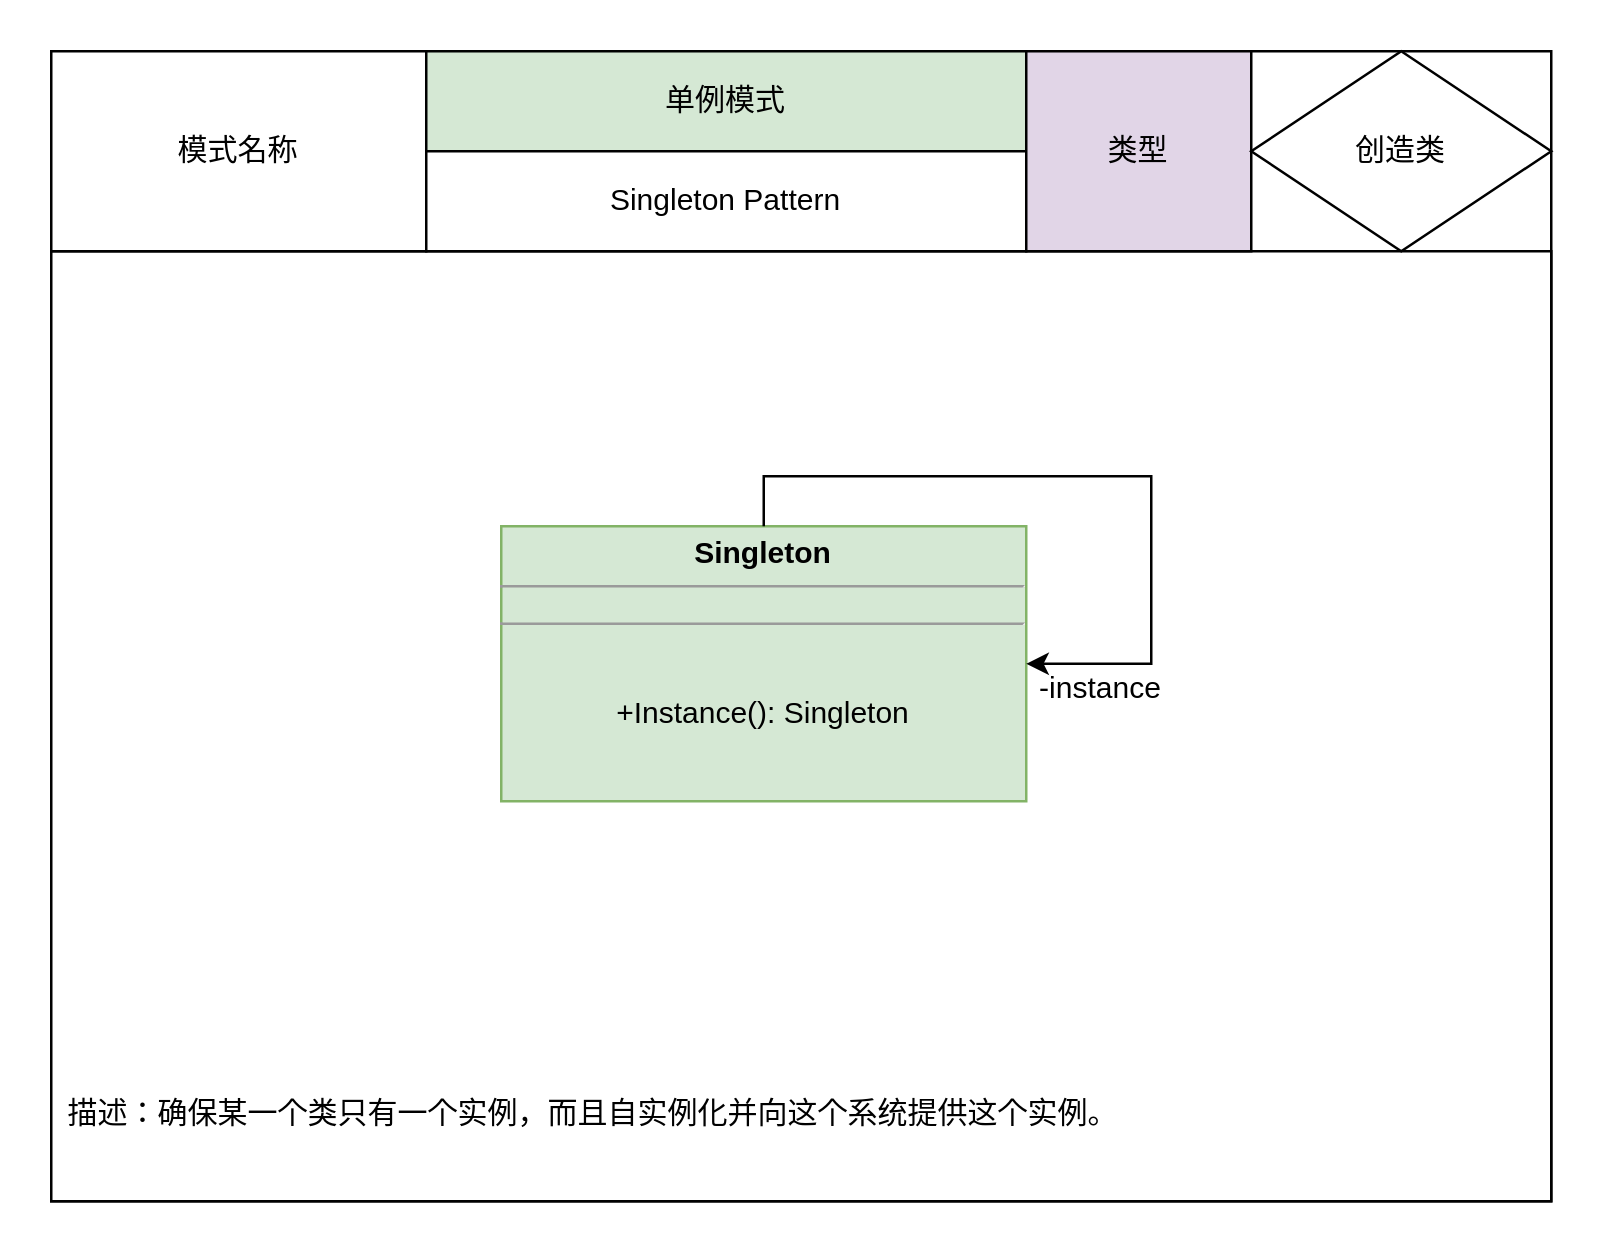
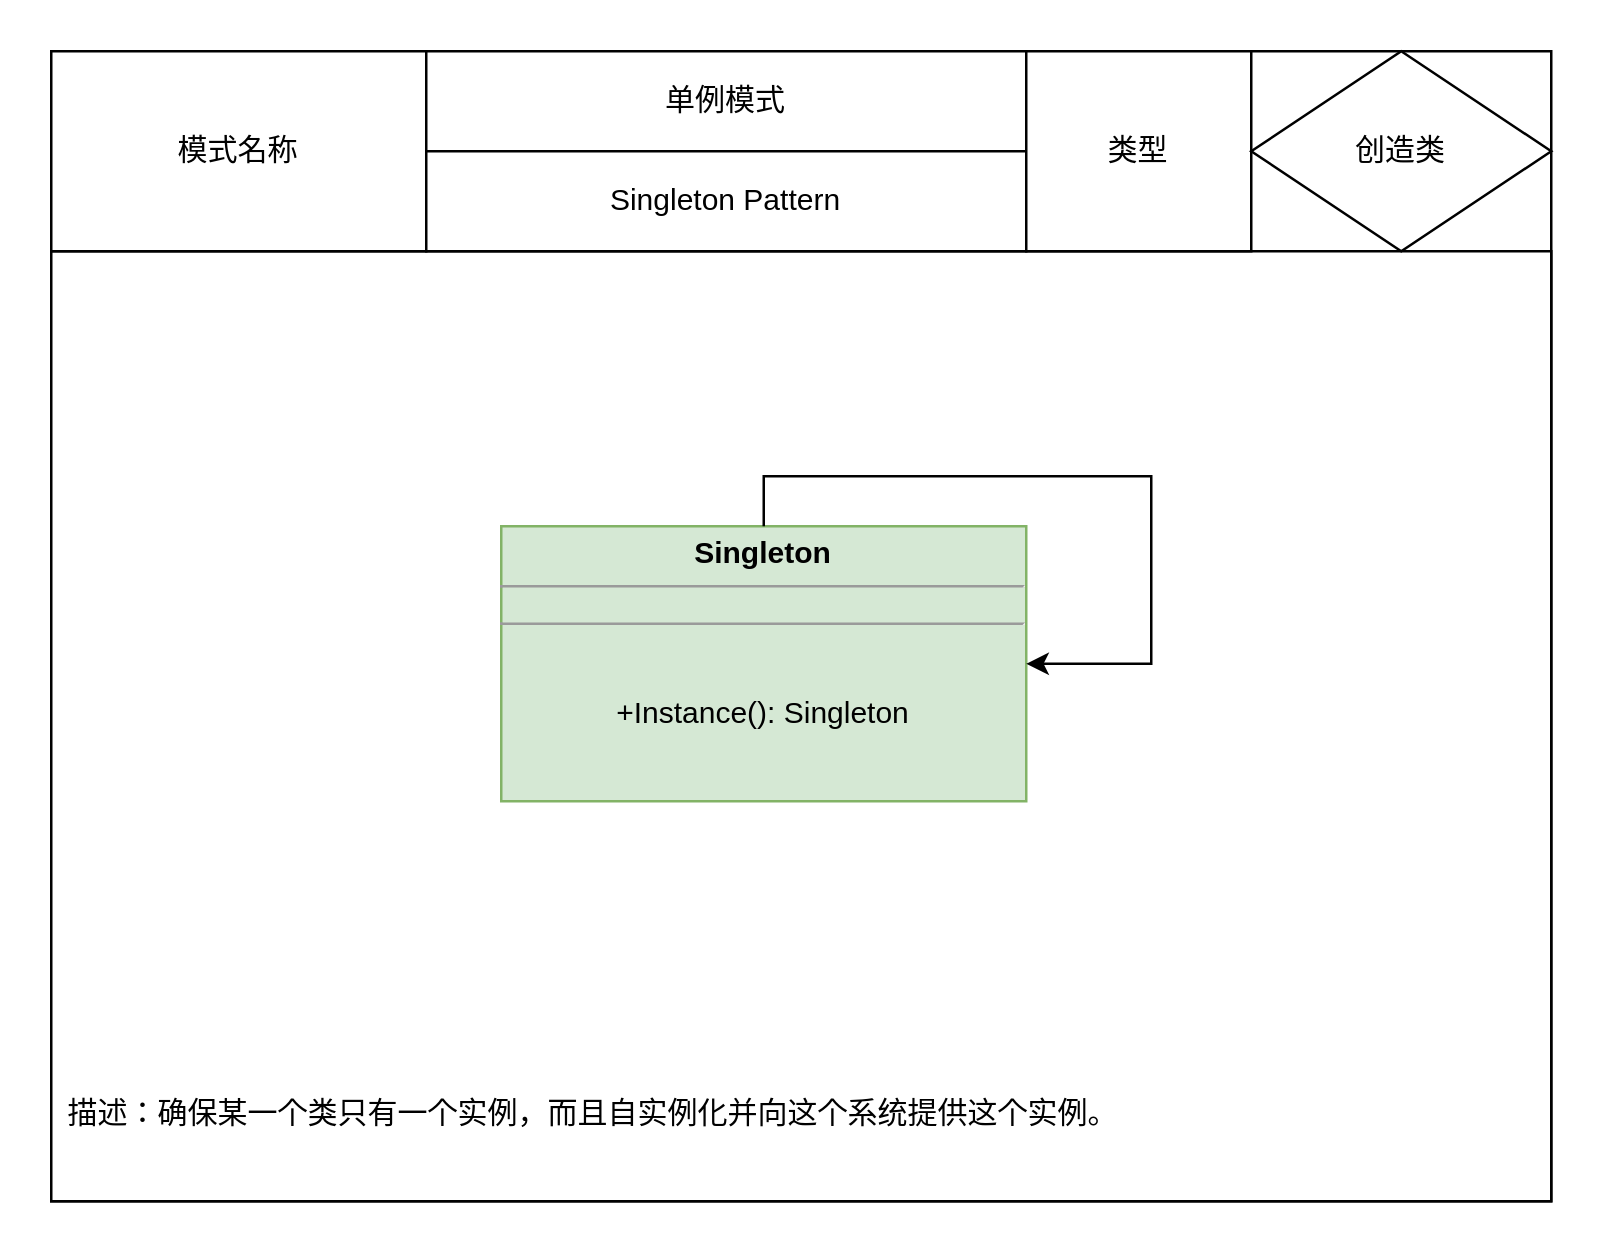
- <mxCell id="6" value="单例模式" style="rounded=0;whiteSpace=wrap;html=1;fillColor=#d5e8d4;" vertex="1" parent="2"><mxGeometry x="150" width="240" height="40" as="geometry" /></mxCell>
+ <mxCell id="6" value="单例模式" style="rounded=0;whiteSpace=wrap;html=1;" vertex="1" parent="2"><mxGeometry x="150" width="240" height="40" as="geometry" /></mxCell>
- <mxCell id="8" value="类型" style="rounded=0;whiteSpace=wrap;html=1;fillColor=#e1d5e7;" vertex="1" parent="2"><mxGeometry x="390" width="90" height="80" as="geometry" /></mxCell>
+ <mxCell id="8" value="类型" style="rounded=0;whiteSpace=wrap;html=1;" vertex="1" parent="2"><mxGeometry x="390" width="90" height="80" as="geometry" /></mxCell>
- <mxCell id="14" value="-instance" style="text;html=1;strokeColor=none;fillColor=none;align=center;verticalAlign=middle;whiteSpace=wrap;rounded=0;" vertex="1" parent="2"><mxGeometry x="390" y="240" width="60" height="30" as="geometry" /></mxCell>
